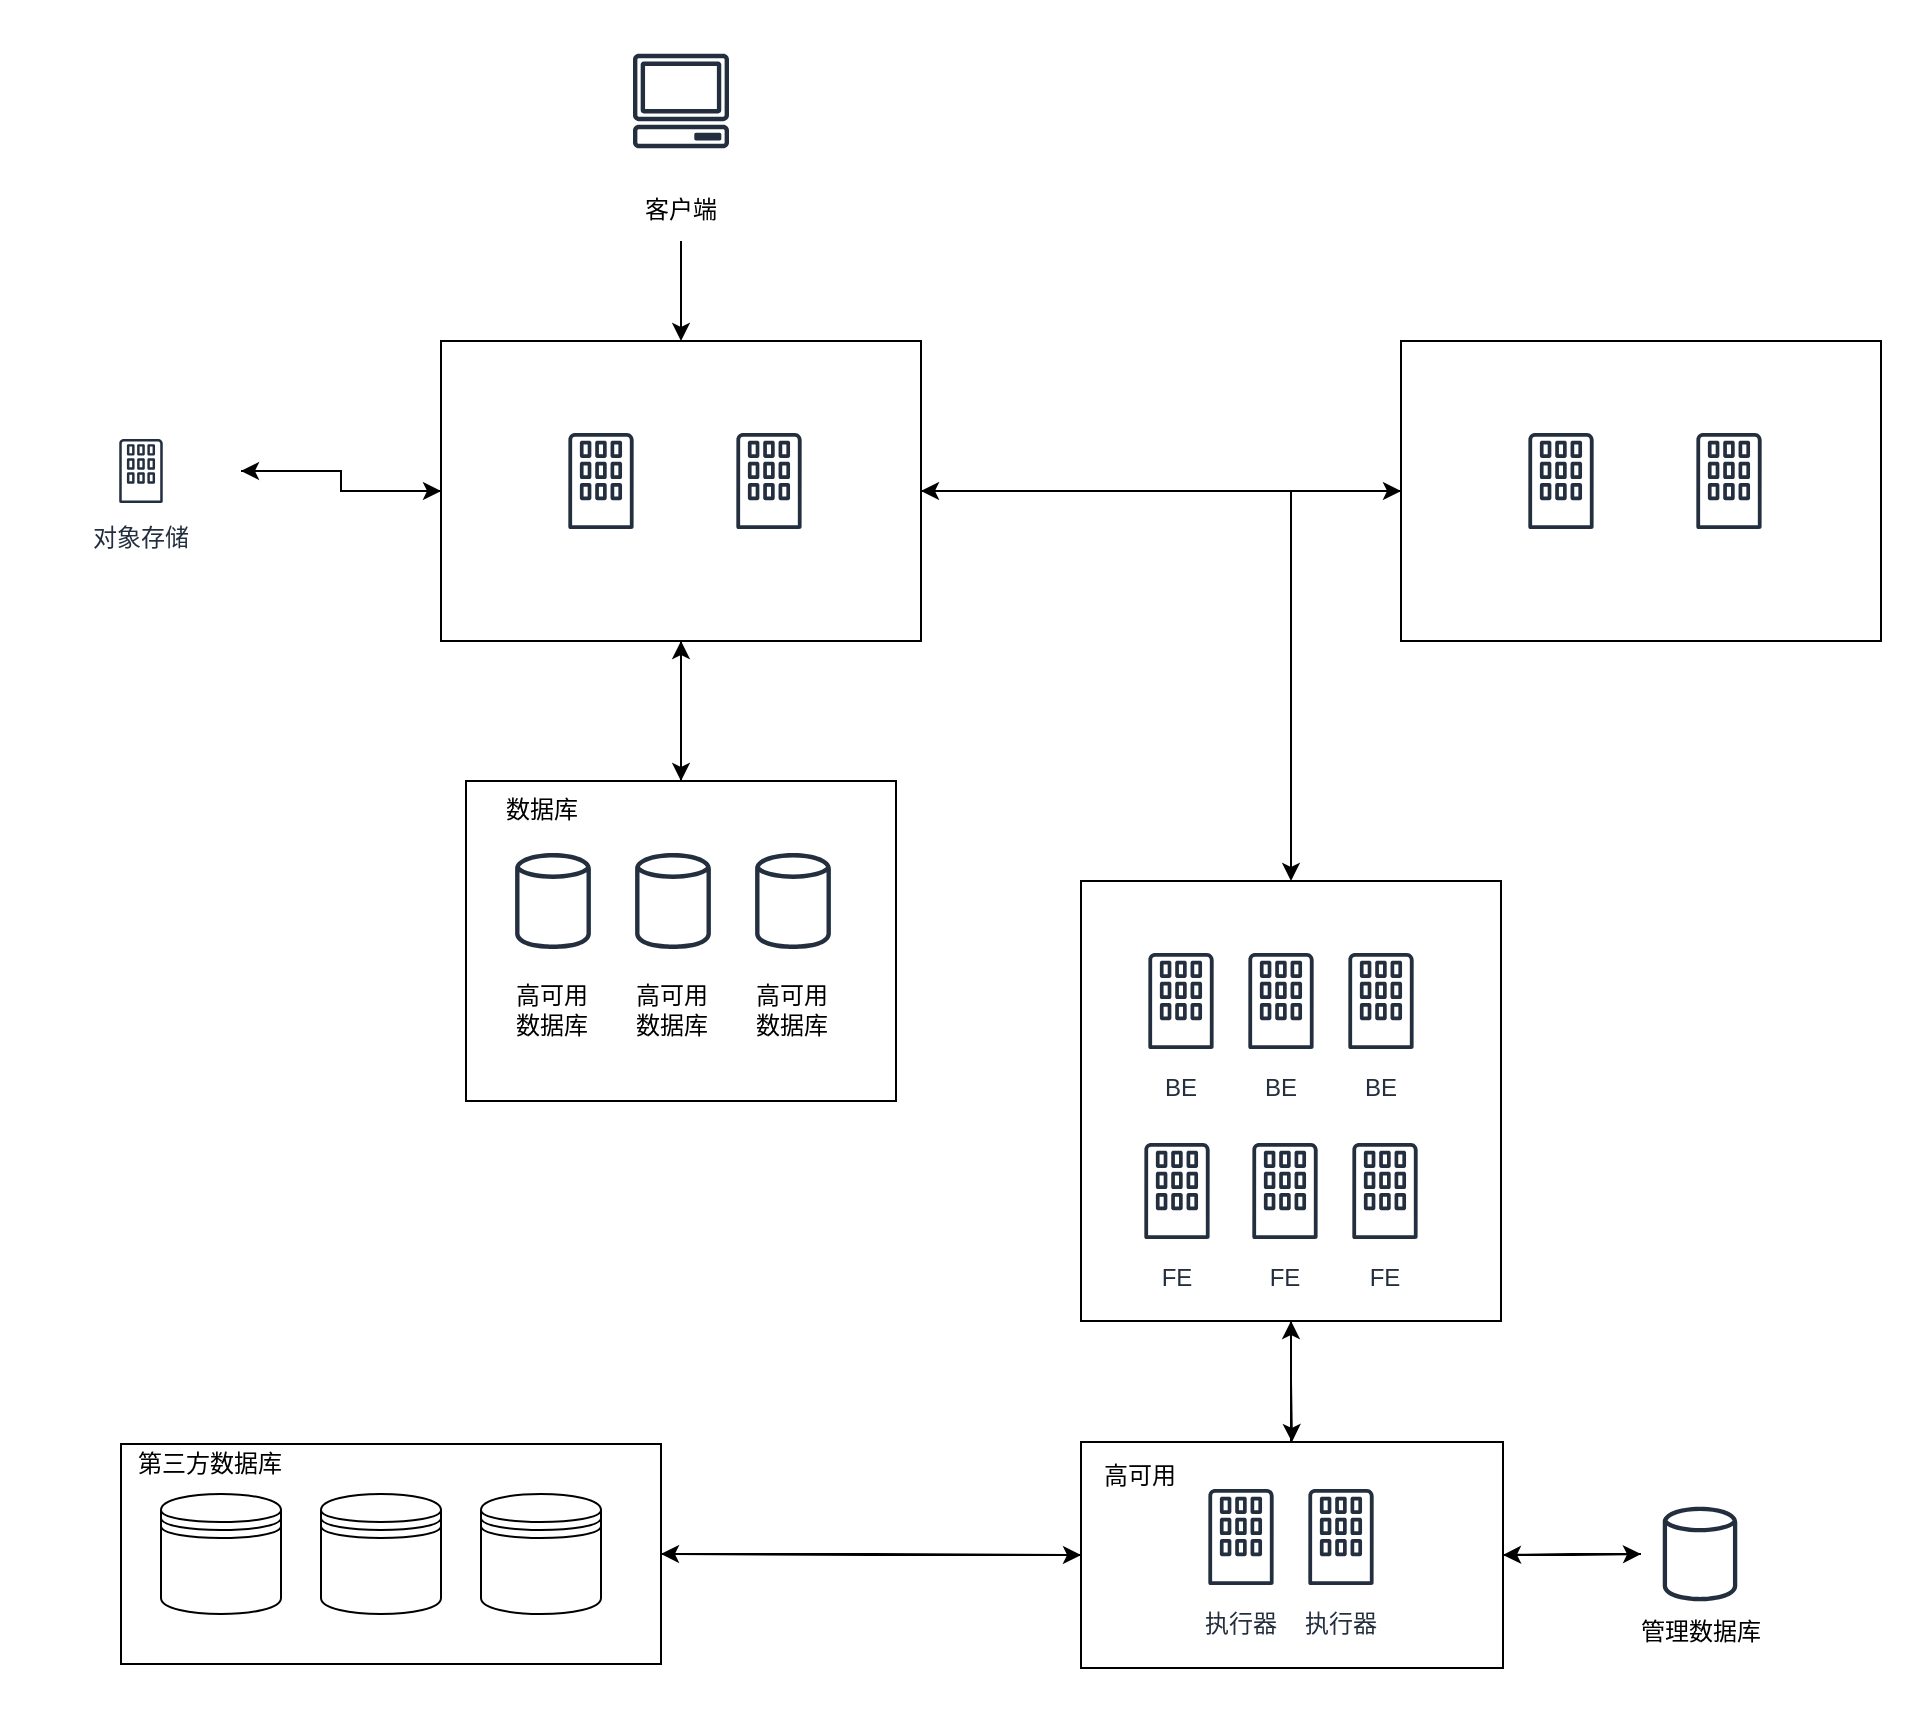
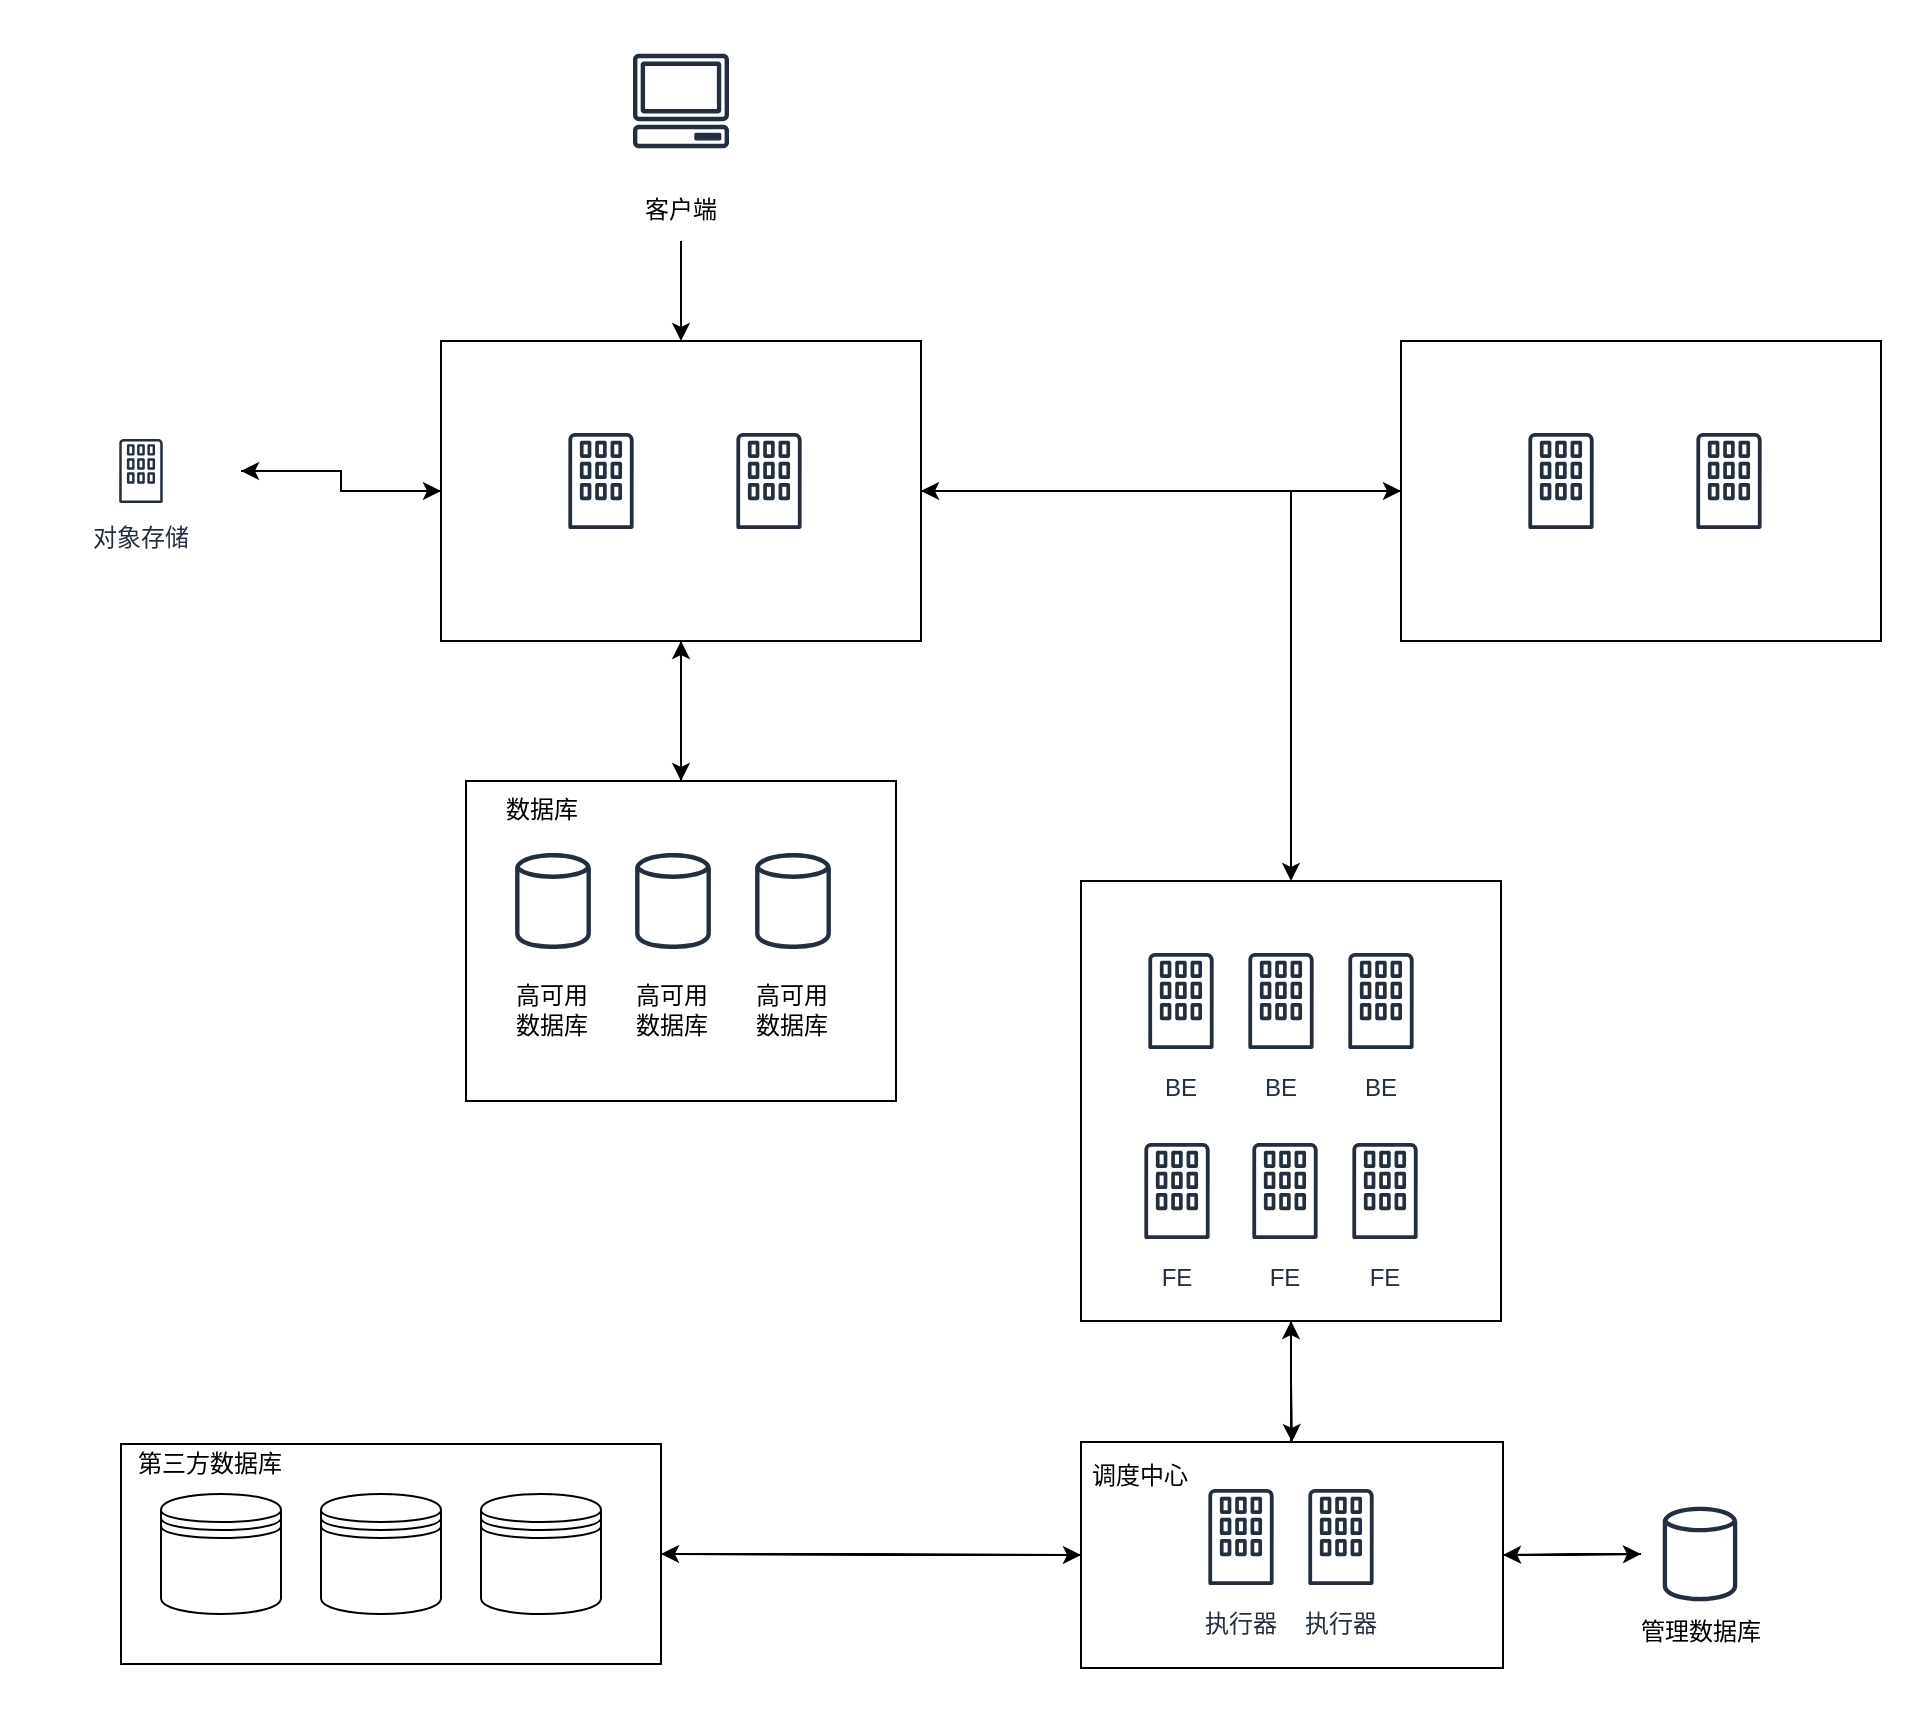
- <mxCell id="49" value="高可用" style="text;html=1;strokeColor=none;fillColor=none;align=center;verticalAlign=middle;whiteSpace=wrap;rounded=0;" vertex="1" parent="1"><mxGeometry x="540" y="723" width="60" height="30" as="geometry" /></mxCell>
+ <mxCell id="49" value="调度中心" style="text;html=1;strokeColor=none;fillColor=none;align=center;verticalAlign=middle;whiteSpace=wrap;rounded=0;" vertex="1" parent="1"><mxGeometry x="540" y="723" width="60" height="30" as="geometry" /></mxCell>
